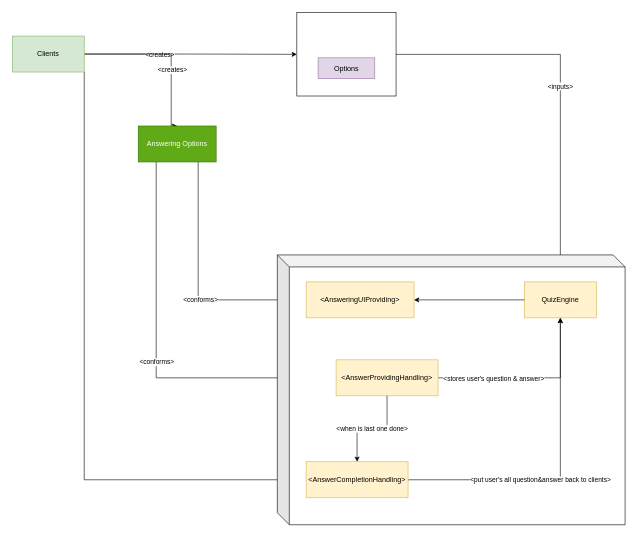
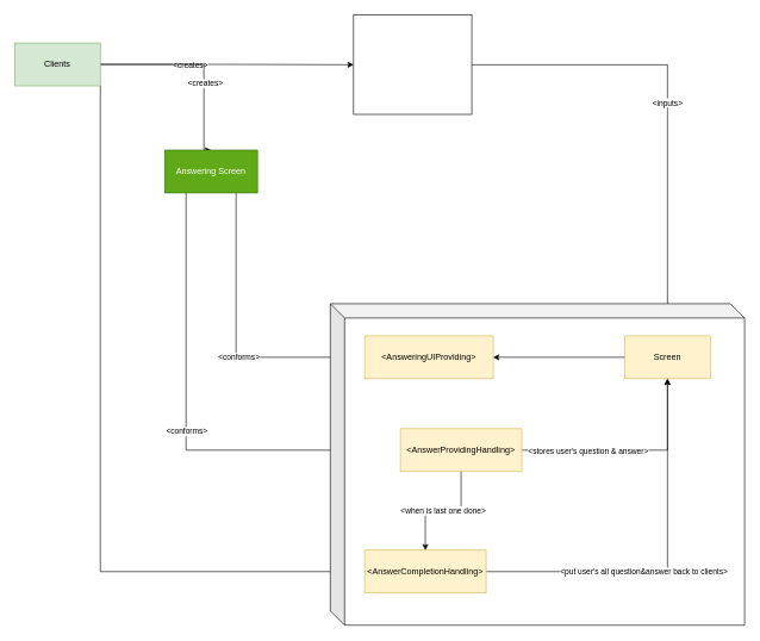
- <mxCell id="10" value="Options" style="rounded=0;whiteSpace=wrap;html=1;fillColor=#e1d5e7;strokeColor=#9673a6;" vertex="1" parent="8"><mxGeometry y="46.316" width="94.545" height="34.737" as="geometry" /></mxCell>
- <mxCell id="16" value="Answering Options" style="rounded=0;whiteSpace=wrap;html=1;fillColor=#60a917;fontColor=#ffffff;strokeColor=#2D7600;" vertex="1" parent="1"><mxGeometry x="230" y="209" width="130" height="60" as="geometry" /></mxCell>
+ <mxCell id="16" value="Answering Screen" style="rounded=0;whiteSpace=wrap;html=1;fillColor=#60a917;fontColor=#ffffff;strokeColor=#2D7600;" vertex="1" parent="1"><mxGeometry x="230" y="209" width="130" height="60" as="geometry" /></mxCell>
- <mxCell id="19" value="QuizEngine" style="rounded=0;whiteSpace=wrap;html=1;fillColor=#fff2cc;strokeColor=#d6b656;" vertex="1" parent="17"><mxGeometry x="364" width="120" height="60" as="geometry" /></mxCell>
+ <mxCell id="19" value="Screen" style="rounded=0;whiteSpace=wrap;html=1;fillColor=#fff2cc;strokeColor=#d6b656;" vertex="1" parent="17"><mxGeometry x="364" width="120" height="60" as="geometry" /></mxCell>
